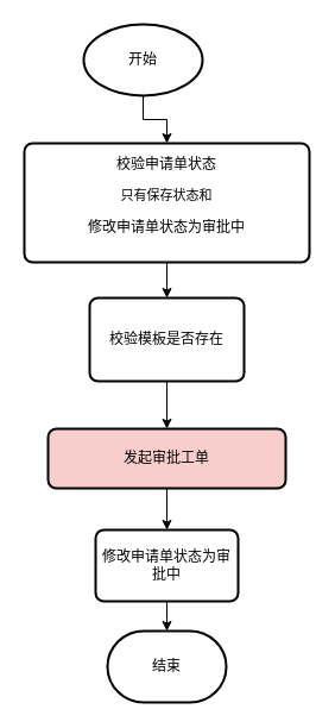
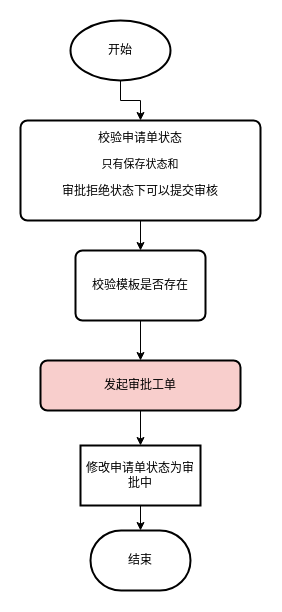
- <mxCell id="5" value="校验申请单状态&lt;br&gt;&lt;pre style=&quot;background-color: rgb(255, 255, 255); font-family: 宋体, monospace;&quot;&gt;&lt;font style=&quot;font-size: 11px;&quot;&gt;只有保存状态和&lt;/font&gt;&lt;/pre&gt;&lt;pre style=&quot;background-color: rgb(255, 255, 255); font-family: 宋体, monospace;&quot;&gt;修改申请单状态为审批中&lt;/pre&gt;" style="rounded=1;whiteSpace=wrap;html=1;absoluteArcSize=1;arcSize=14;strokeWidth=2;" vertex="1" parent="1"><mxGeometry x="20" y="120" width="240" height="100" as="geometry" /></mxCell>
+ <mxCell id="5" value="校验申请单状态&lt;br&gt;&lt;pre style=&quot;background-color: rgb(255, 255, 255); font-family: 宋体, monospace;&quot;&gt;&lt;font style=&quot;font-size: 11px;&quot;&gt;只有保存状态和&lt;/font&gt;&lt;/pre&gt;&lt;pre style=&quot;background-color: rgb(255, 255, 255); font-family: 宋体, monospace;&quot;&gt;审批拒绝状态下可以提交审核&lt;/pre&gt;" style="rounded=1;whiteSpace=wrap;html=1;absoluteArcSize=1;arcSize=14;strokeWidth=2;" vertex="1" parent="1"><mxGeometry x="20" y="120" width="240" height="100" as="geometry" /></mxCell>
- <mxCell id="11" value="修改申请单状态为审批中" style="rounded=1;whiteSpace=wrap;html=1;absoluteArcSize=1;arcSize=14;strokeWidth=2;" vertex="1" parent="1"><mxGeometry x="80" y="445" width="120" height="60" as="geometry" /></mxCell>
+ <mxCell id="11" value="修改申请单状态为审批中" style="whiteSpace=wrap;html=1;absoluteArcSize=1;arcSize=14;strokeWidth=2;rounded=0;" vertex="1" parent="1"><mxGeometry x="80" y="445" width="120" height="60" as="geometry" /></mxCell>
